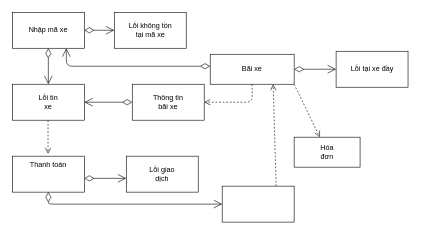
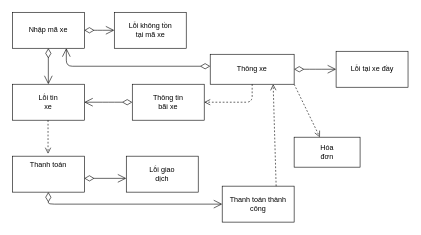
- <mxCell id="4" value="Bãi xe" style="text;html=1;strokeColor=none;fillColor=none;align=center;verticalAlign=middle;whiteSpace=wrap;rounded=0;" parent="2" vertex="1"><mxGeometry x="30" y="12.5" width="80" height="25" as="geometry" /></mxCell>
+ <mxCell id="4" value="Thông xe" style="text;html=1;strokeColor=none;fillColor=none;align=center;verticalAlign=middle;whiteSpace=wrap;rounded=0;" parent="2" vertex="1"><mxGeometry x="30" y="12.5" width="80" height="25" as="geometry" /></mxCell>
+ <mxCell id="37" value="Thanh toán thành công" style="text;html=1;strokeColor=none;fillColor=none;align=center;verticalAlign=middle;whiteSpace=wrap;rounded=0;" parent="35" vertex="1"><mxGeometry x="10" y="20" width="100" height="20" as="geometry" /></mxCell>
